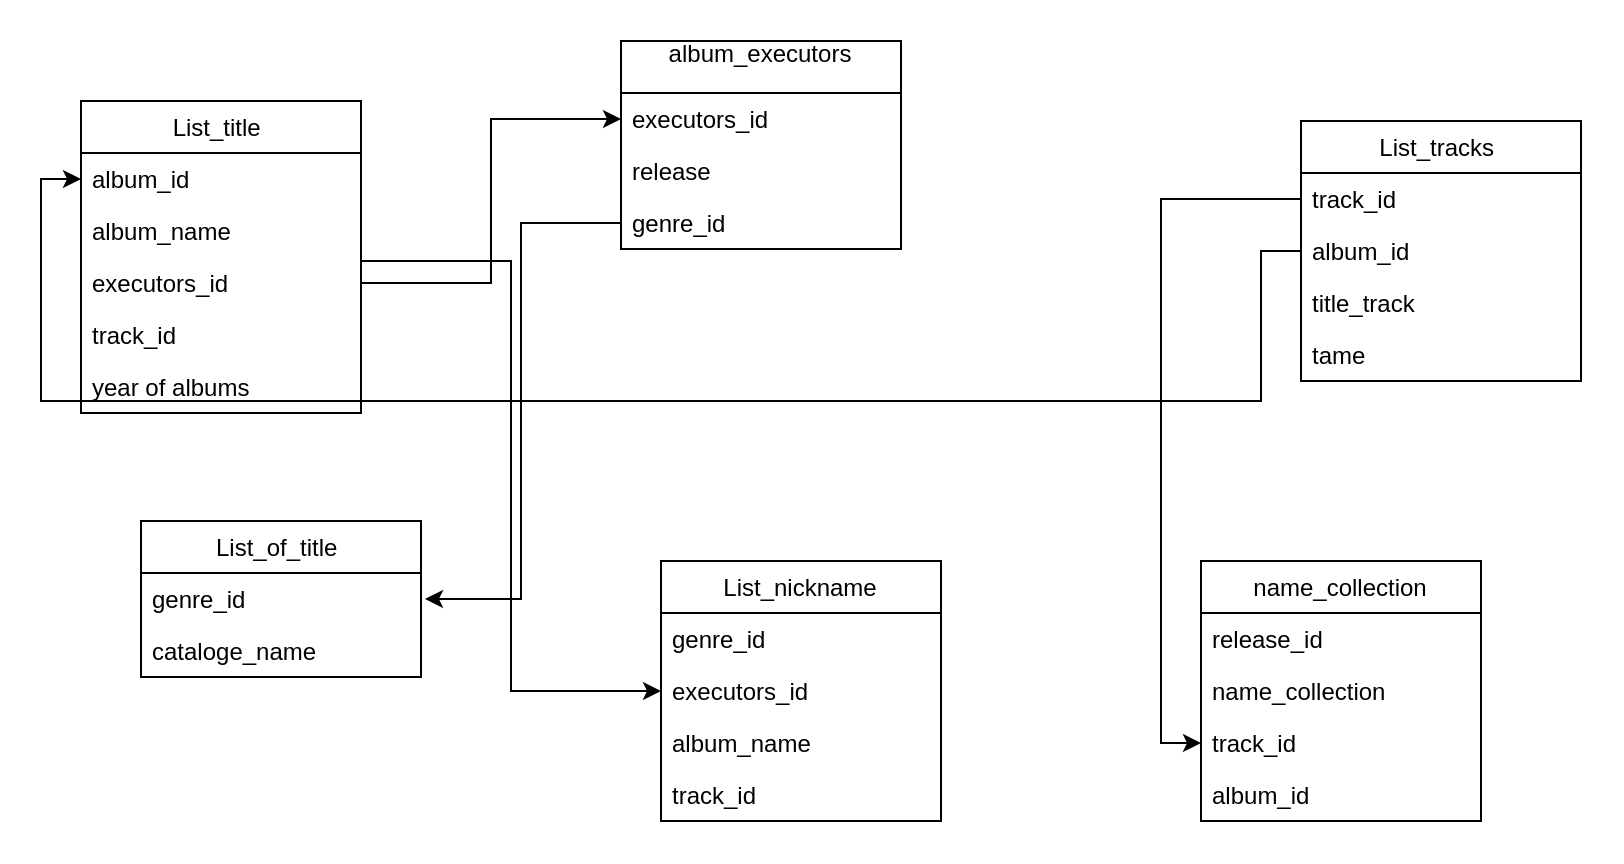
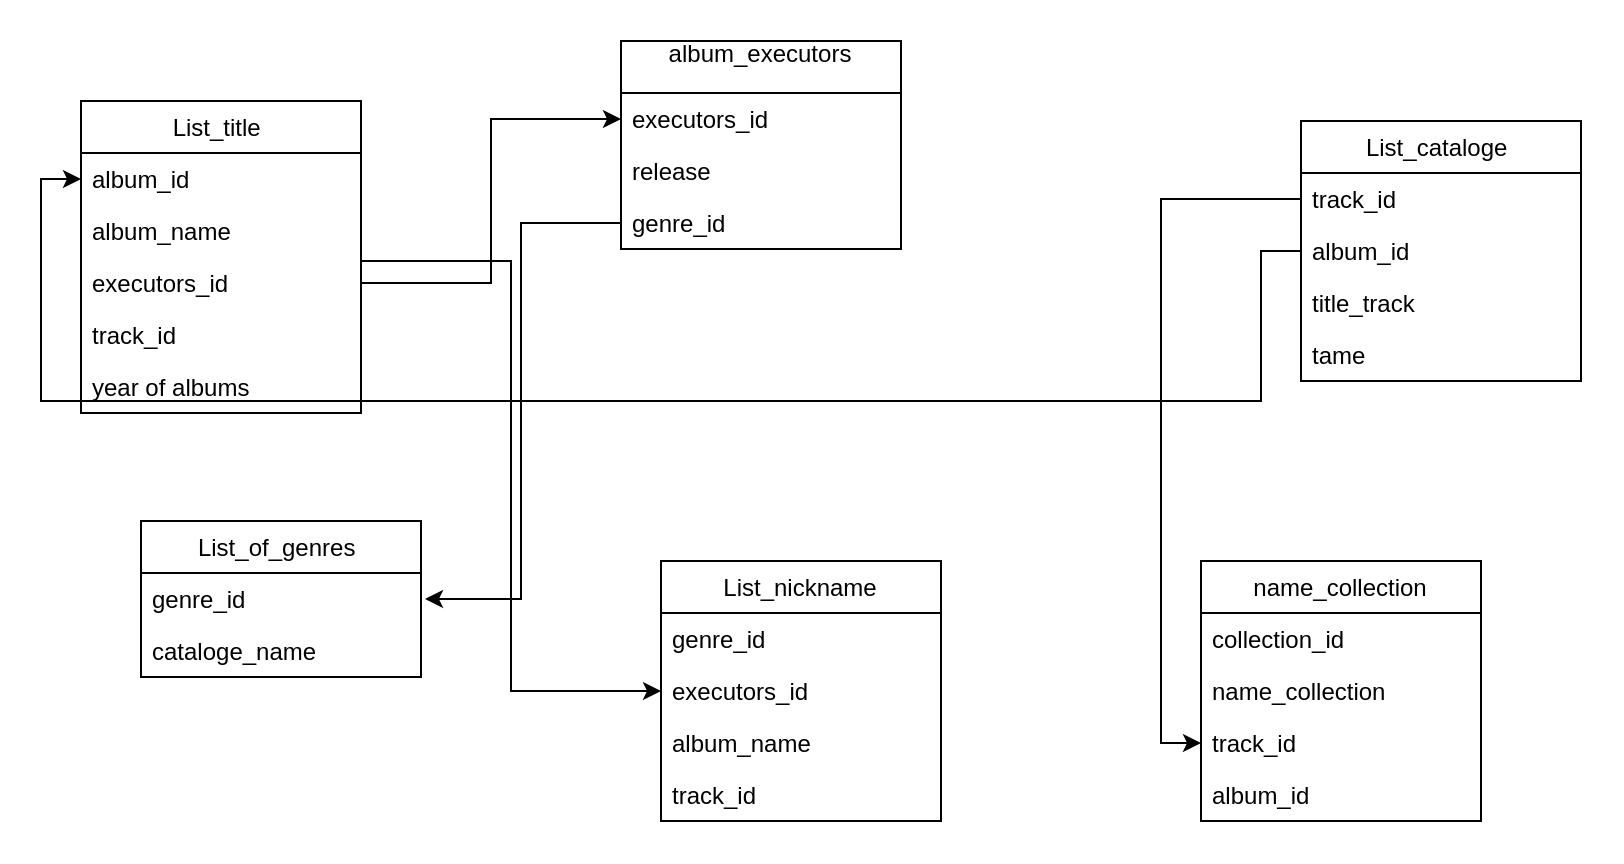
- <mxCell id="12" value="List_tracks " style="swimlane;fontStyle=0;childLayout=stackLayout;horizontal=1;startSize=26;fillColor=none;horizontalStack=0;resizeParent=1;resizeParentMax=0;resizeLast=0;collapsible=1;marginBottom=0;" parent="1" vertex="1"><mxGeometry x="650" y="60" width="140" height="130" as="geometry" /></mxCell>
+ <mxCell id="12" value="List_cataloge " style="swimlane;fontStyle=0;childLayout=stackLayout;horizontal=1;startSize=26;fillColor=none;horizontalStack=0;resizeParent=1;resizeParentMax=0;resizeLast=0;collapsible=1;marginBottom=0;" parent="1" vertex="1"><mxGeometry x="650" y="60" width="140" height="130" as="geometry" /></mxCell>
- <mxCell id="17" value="List_of_title " style="swimlane;fontStyle=0;childLayout=stackLayout;horizontal=1;startSize=26;fillColor=none;horizontalStack=0;resizeParent=1;resizeParentMax=0;resizeLast=0;collapsible=1;marginBottom=0;" parent="1" vertex="1"><mxGeometry x="70" y="260" width="140" height="78" as="geometry" /></mxCell>
+ <mxCell id="17" value="List_of_genres " style="swimlane;fontStyle=0;childLayout=stackLayout;horizontal=1;startSize=26;fillColor=none;horizontalStack=0;resizeParent=1;resizeParentMax=0;resizeLast=0;collapsible=1;marginBottom=0;" parent="1" vertex="1"><mxGeometry x="70" y="260" width="140" height="78" as="geometry" /></mxCell>
- <mxCell id="27" value="release_id" style="text;strokeColor=none;fillColor=none;align=left;verticalAlign=top;spacingLeft=4;spacingRight=4;overflow=hidden;rotatable=0;points=[[0,0.5],[1,0.5]];portConstraint=eastwest;" parent="26" vertex="1"><mxGeometry y="26" width="140" height="26" as="geometry" /></mxCell>
+ <mxCell id="27" value="collection_id" style="text;strokeColor=none;fillColor=none;align=left;verticalAlign=top;spacingLeft=4;spacingRight=4;overflow=hidden;rotatable=0;points=[[0,0.5],[1,0.5]];portConstraint=eastwest;" parent="26" vertex="1"><mxGeometry y="26" width="140" height="26" as="geometry" /></mxCell>
